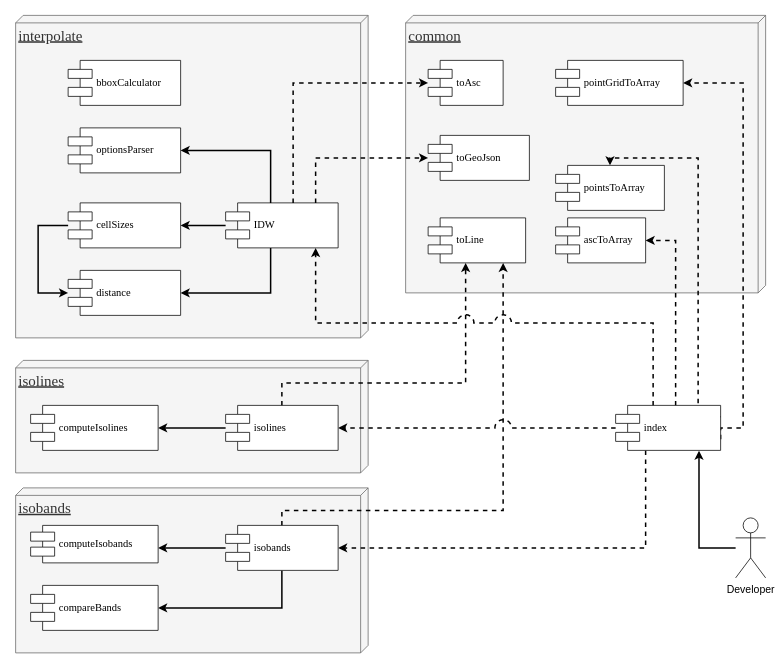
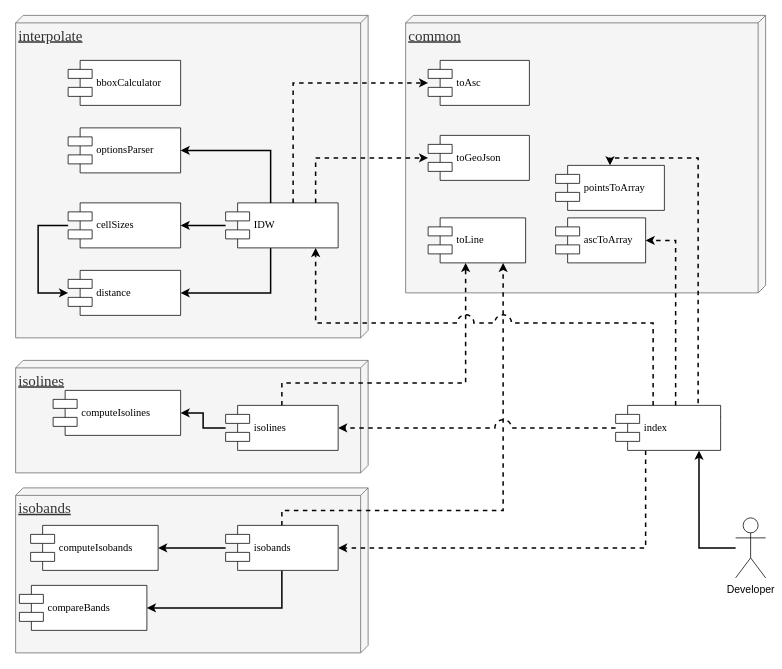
- <mxCell id="34" value="toAsc" style="shape=component;align=left;spacingLeft=36;rounded=0;shadow=0;comic=0;labelBackgroundColor=none;strokeWidth=1;fontFamily=Verdana;fontSize=14;html=1;" vertex="1" parent="1"><mxGeometry x="570" y="80" width="100" height="60" as="geometry" /></mxCell>
+ <mxCell id="34" value="toAsc" style="shape=component;align=left;spacingLeft=36;rounded=0;shadow=0;comic=0;labelBackgroundColor=none;strokeWidth=1;fontFamily=Verdana;fontSize=14;html=1;" vertex="1" parent="1"><mxGeometry x="570" y="80" width="135" height="60" as="geometry" /></mxCell>
- <mxCell id="36" value="pointGridToArray" style="shape=component;align=left;spacingLeft=36;rounded=0;shadow=0;comic=0;labelBackgroundColor=none;strokeWidth=1;fontFamily=Verdana;fontSize=14;html=1;" vertex="1" parent="1"><mxGeometry x="740" y="80" width="170" height="60" as="geometry" /></mxCell>
- <mxCell id="35" style="edgeStyle=orthogonalEdgeStyle;rounded=0;orthogonalLoop=1;jettySize=auto;html=1;dashed=1;exitX=1;exitY=0.75;exitDx=0;exitDy=0;strokeWidth=2;" edge="1" parent="1" source="39" target="36"><mxGeometry relative="1" as="geometry"><Array as="points"><mxPoint x="960" y="570" /><mxPoint x="990" y="570" /><mxPoint x="990" y="110" /></Array></mxGeometry></mxCell>
- <mxCell id="9" value="computeIsolines" style="shape=component;align=left;spacingLeft=36;rounded=0;shadow=0;comic=0;labelBackgroundColor=none;strokeWidth=1;fontFamily=Verdana;fontSize=14;html=1;" vertex="1" parent="1"><mxGeometry x="40" y="540" width="170" height="60" as="geometry" /></mxCell>
+ <mxCell id="9" value="computeIsolines" style="shape=component;align=left;spacingLeft=36;rounded=0;shadow=0;comic=0;labelBackgroundColor=none;strokeWidth=1;fontFamily=Verdana;fontSize=14;html=1;" vertex="1" parent="1"><mxGeometry x="70" y="520" width="170" height="60" as="geometry" /></mxCell>
- <mxCell id="19" value="computeIsobands" style="shape=component;align=left;spacingLeft=36;rounded=0;shadow=0;comic=0;labelBackgroundColor=none;strokeWidth=1;fontFamily=Verdana;fontSize=14;html=1;" vertex="1" parent="1"><mxGeometry x="40" y="700" width="170" height="50" as="geometry" /></mxCell>
+ <mxCell id="19" value="computeIsobands" style="shape=component;align=left;spacingLeft=36;rounded=0;shadow=0;comic=0;labelBackgroundColor=none;strokeWidth=1;fontFamily=Verdana;fontSize=14;html=1;" vertex="1" parent="1"><mxGeometry x="40" y="700" width="170" height="60" as="geometry" /></mxCell>
- <mxCell id="20" value="compareBands" style="shape=component;align=left;spacingLeft=36;rounded=0;shadow=0;comic=0;labelBackgroundColor=none;strokeWidth=1;fontFamily=Verdana;fontSize=14;html=1;" vertex="1" parent="1"><mxGeometry x="40" y="780" width="170" height="60" as="geometry" /></mxCell>
+ <mxCell id="20" value="compareBands" style="shape=component;align=left;spacingLeft=36;rounded=0;shadow=0;comic=0;labelBackgroundColor=none;strokeWidth=1;fontFamily=Verdana;fontSize=14;html=1;" vertex="1" parent="1"><mxGeometry x="25" y="780" width="170" height="60" as="geometry" /></mxCell>
